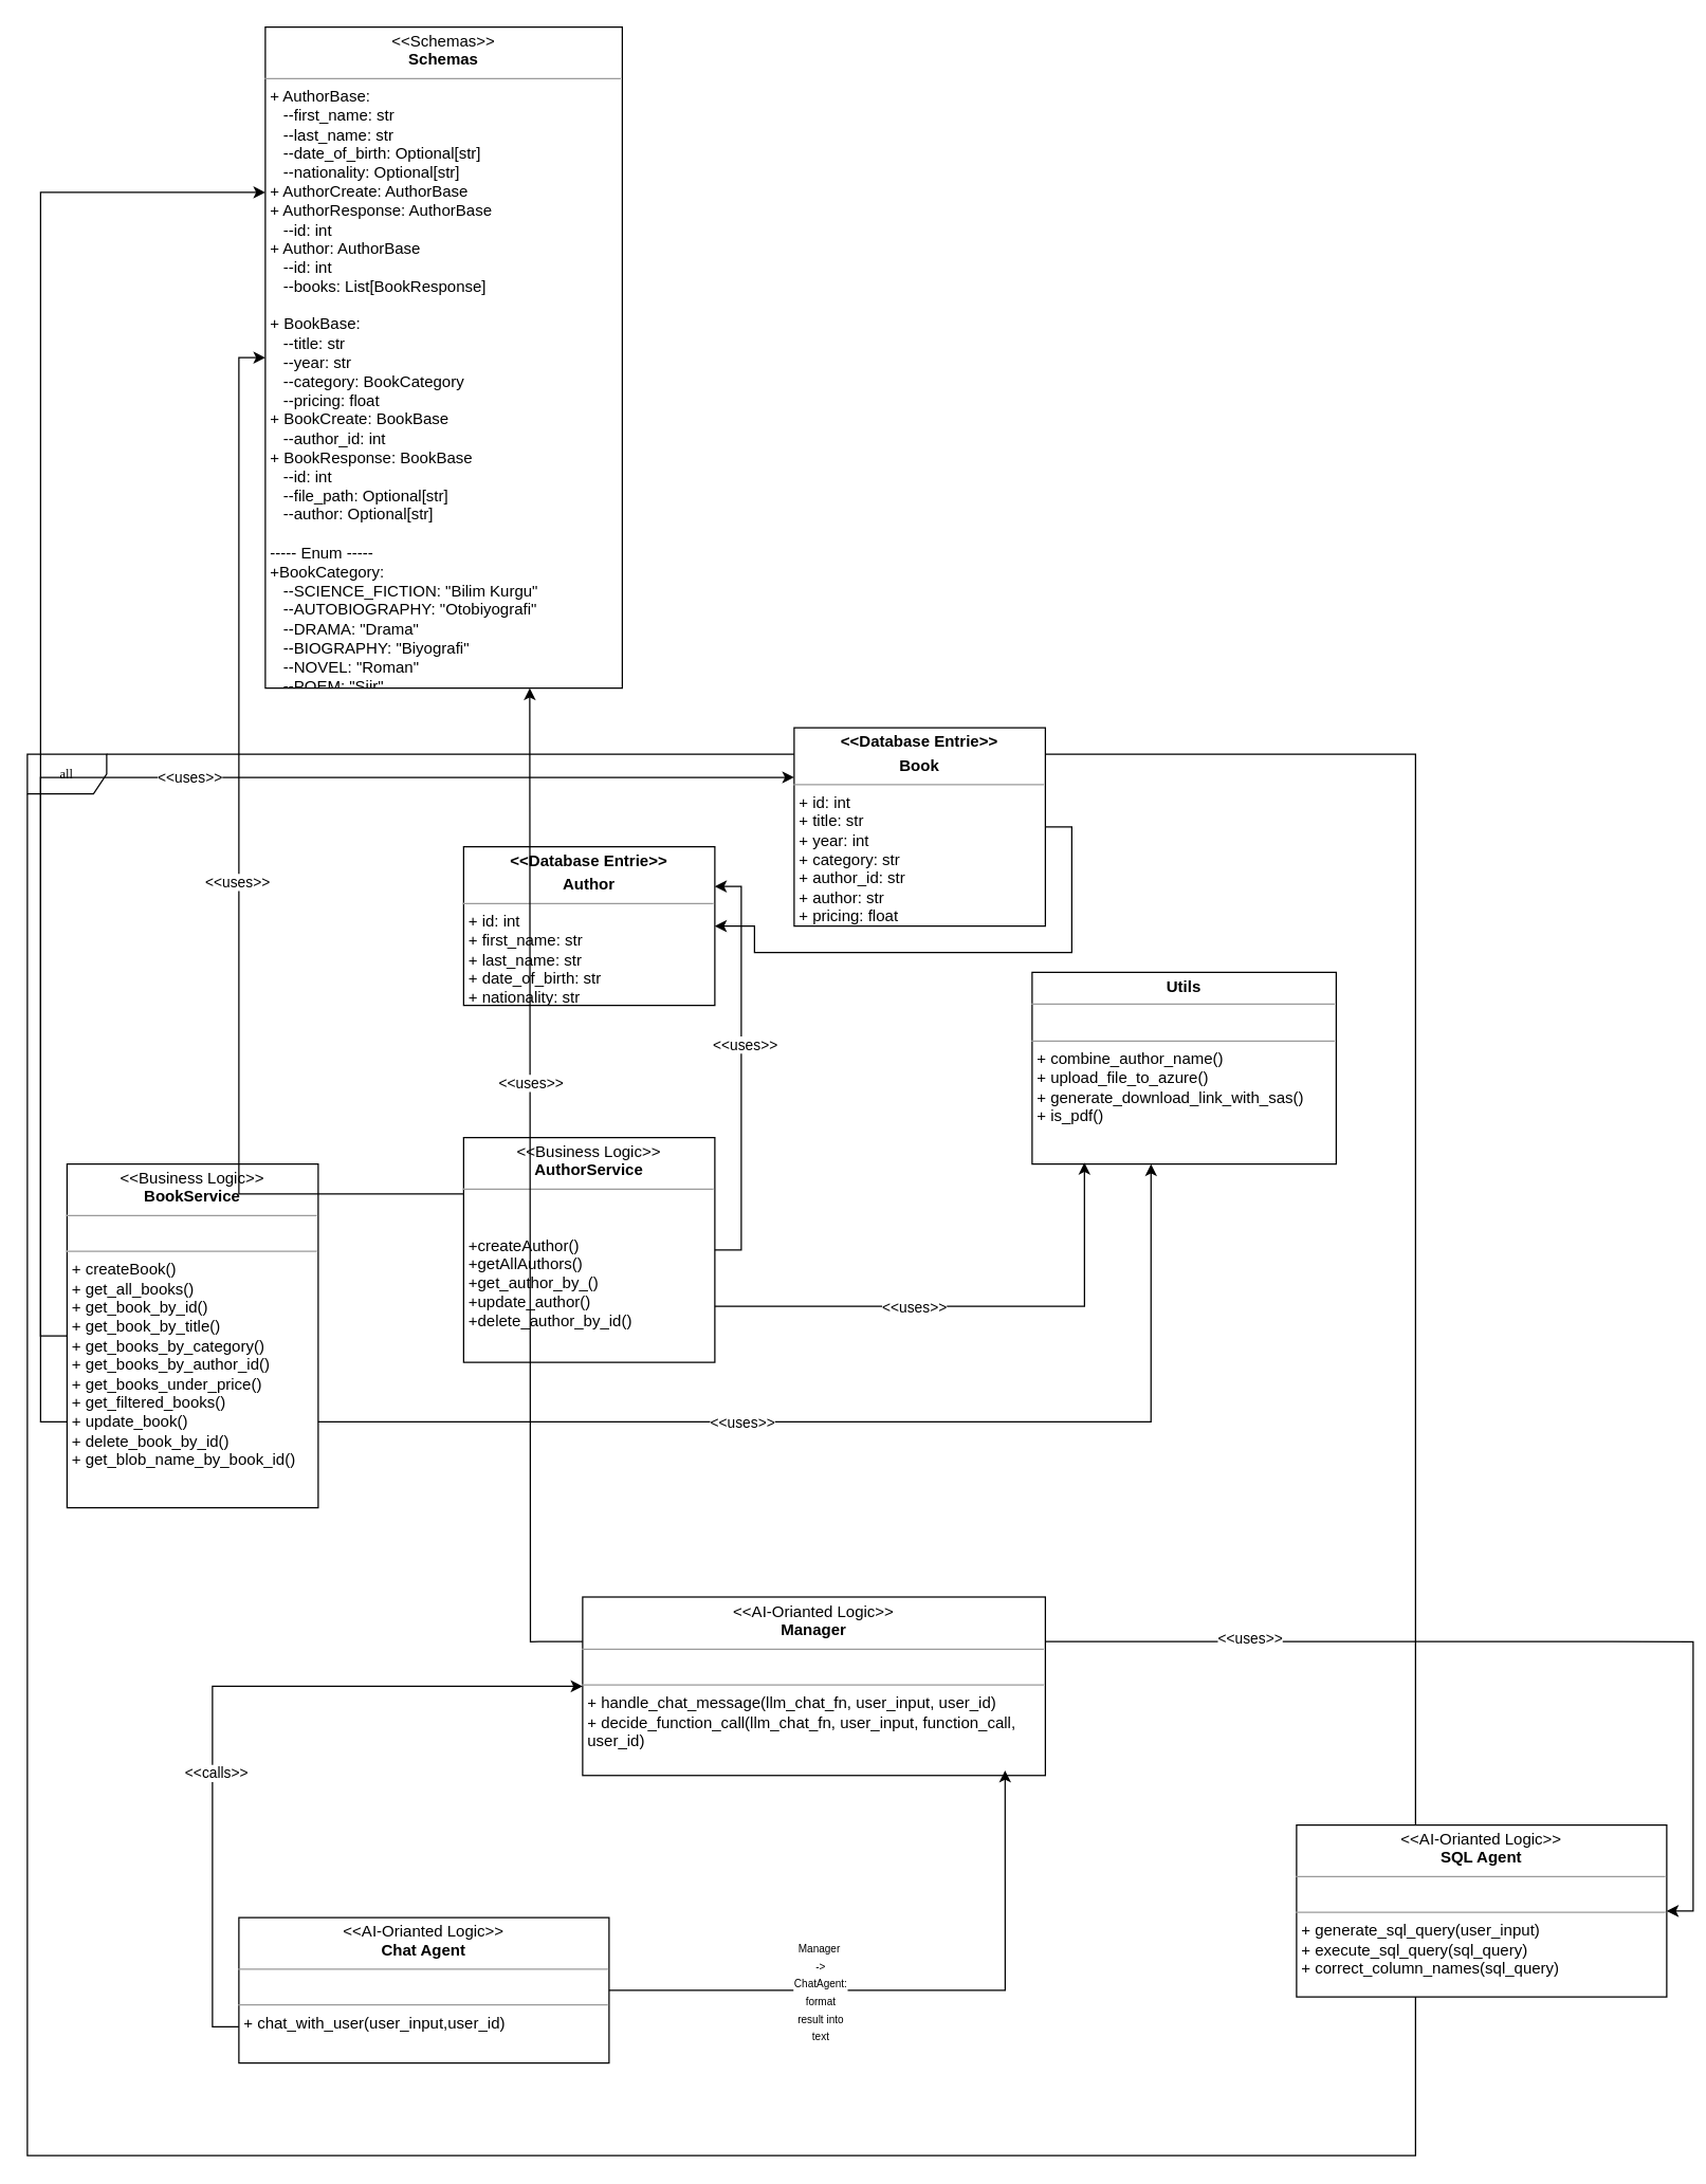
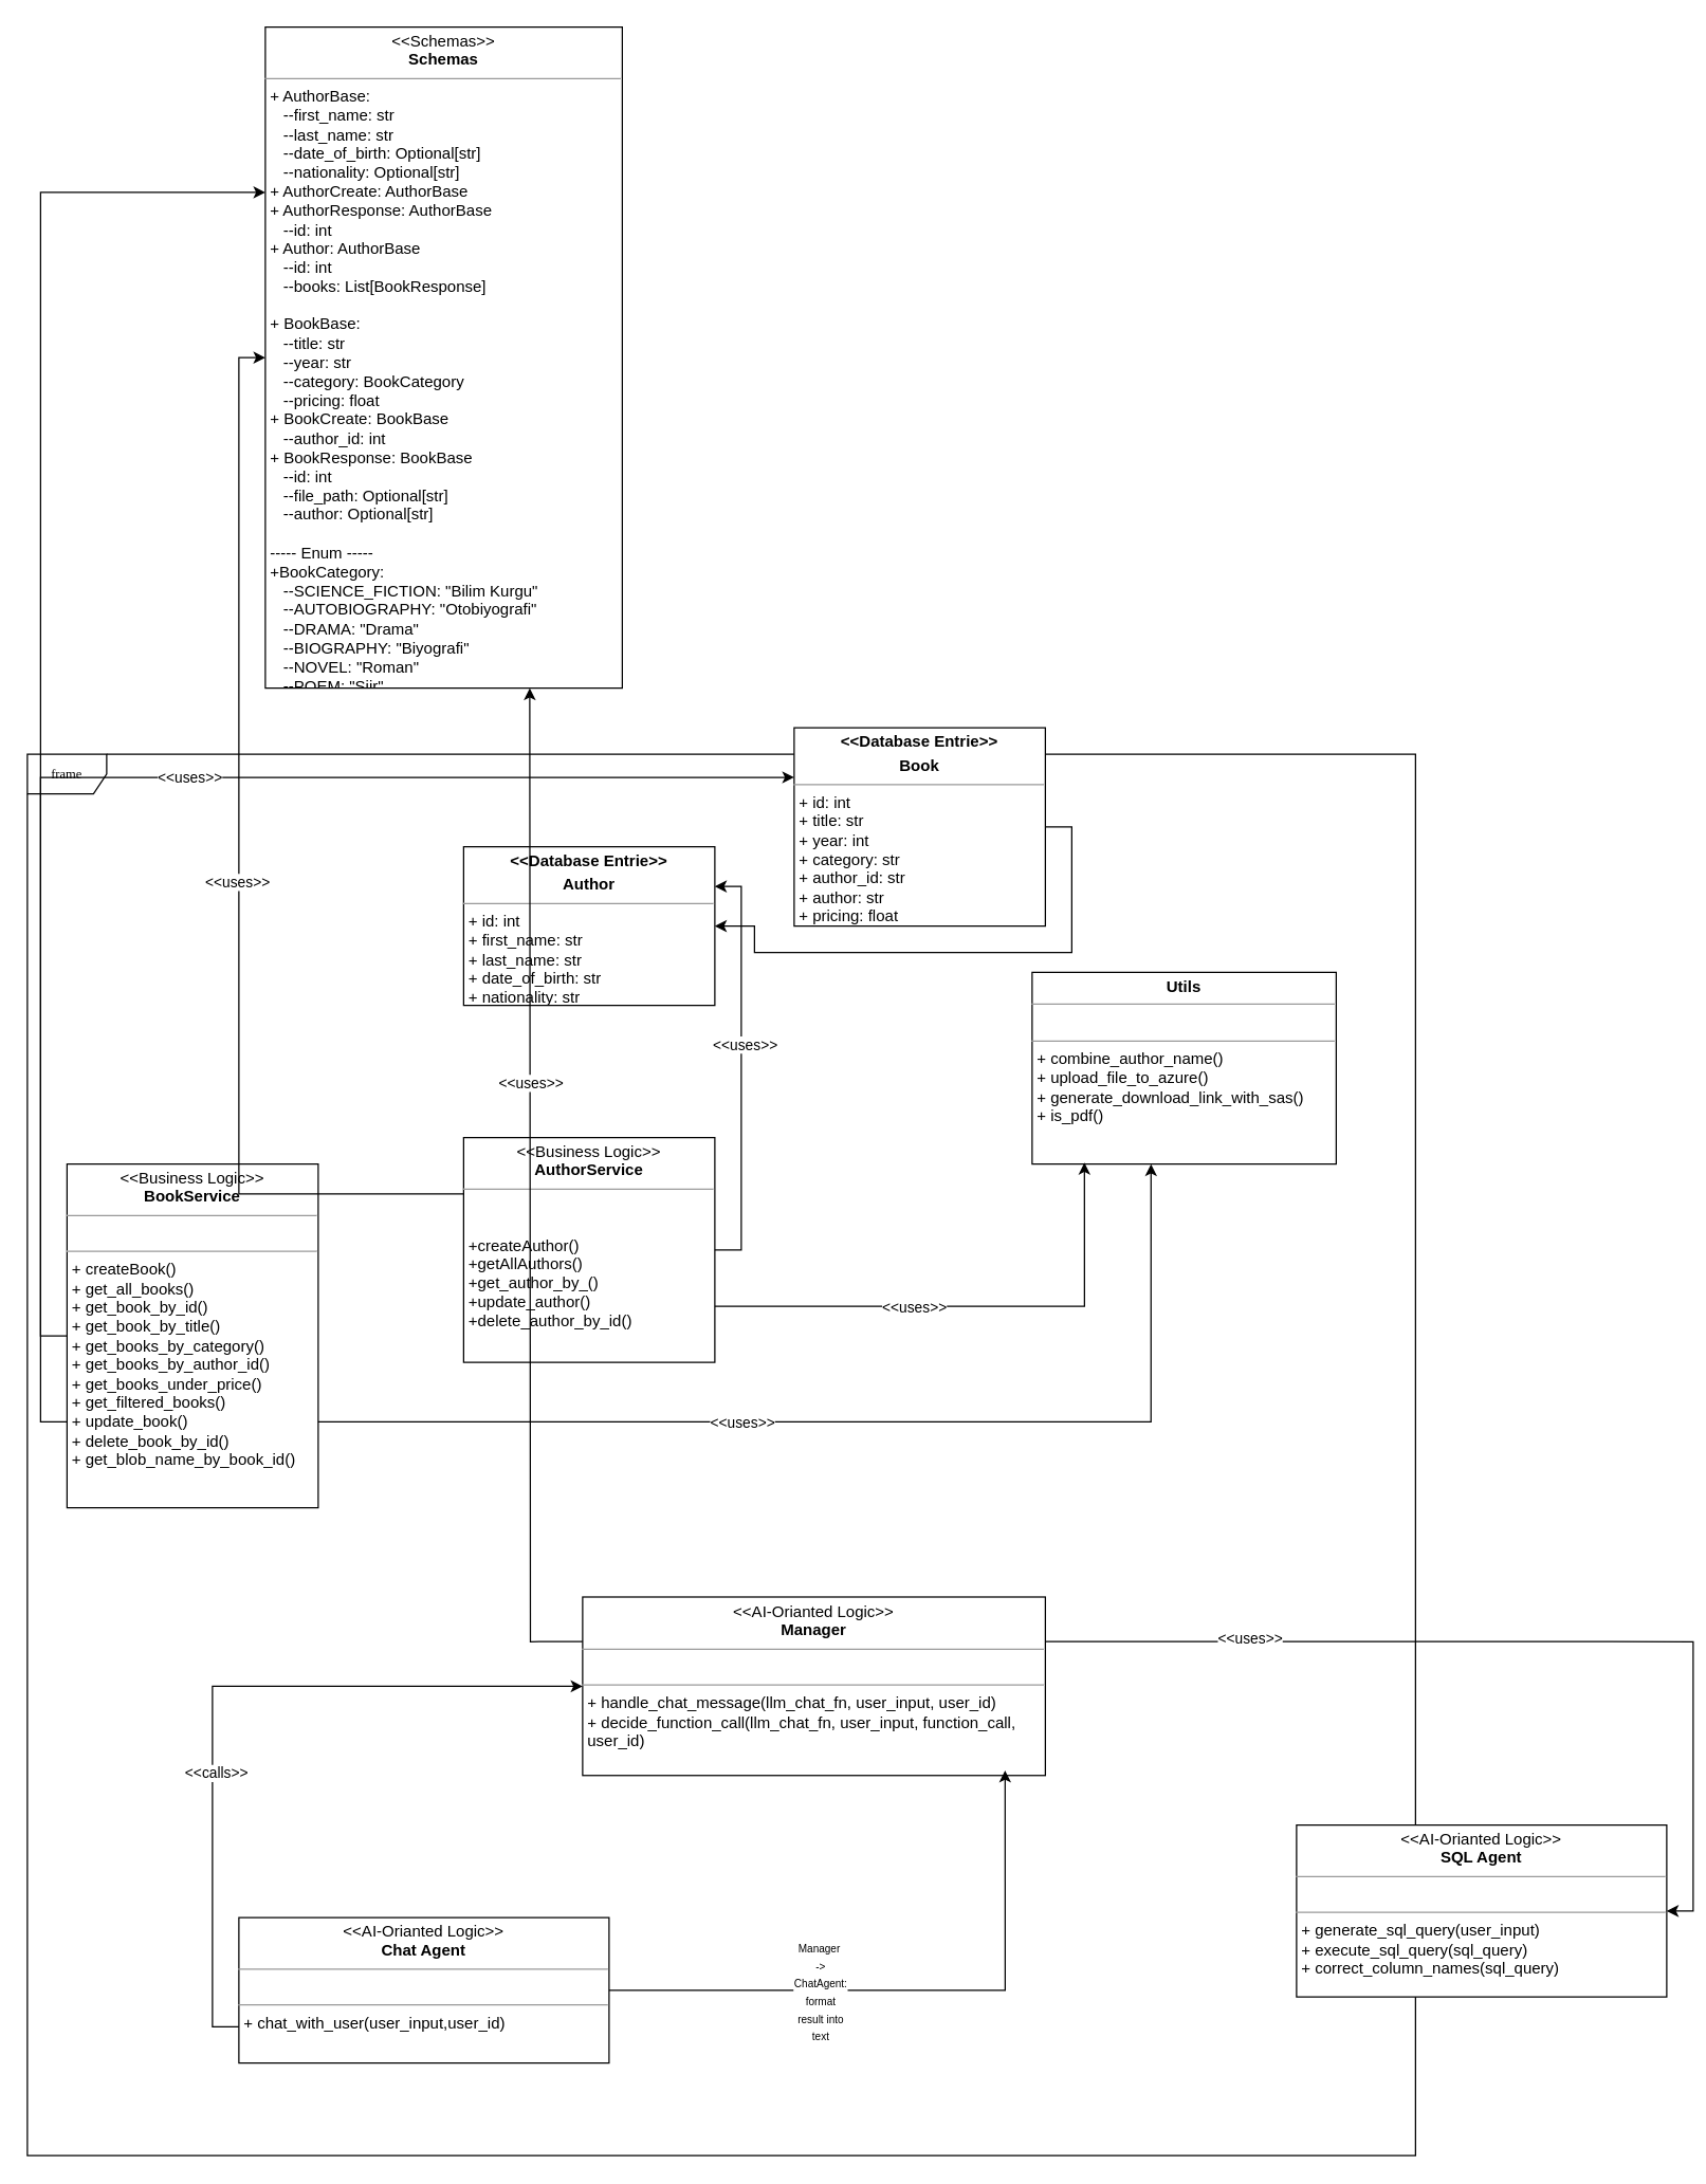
- <mxCell id="2" value="all" style="shape=umlFrame;whiteSpace=wrap;html=1;rounded=0;shadow=0;comic=0;labelBackgroundColor=none;strokeWidth=1;fontFamily=Verdana;fontSize=10;align=center;" parent="1" vertex="1"><mxGeometry x="20" y="570" width="1050" height="1060" as="geometry" /></mxCell>
+ <mxCell id="2" value="frame" style="shape=umlFrame;whiteSpace=wrap;html=1;rounded=0;shadow=0;comic=0;labelBackgroundColor=none;strokeWidth=1;fontFamily=Verdana;fontSize=10;align=center;" parent="1" vertex="1"><mxGeometry x="20" y="570" width="1050" height="1060" as="geometry" /></mxCell>
